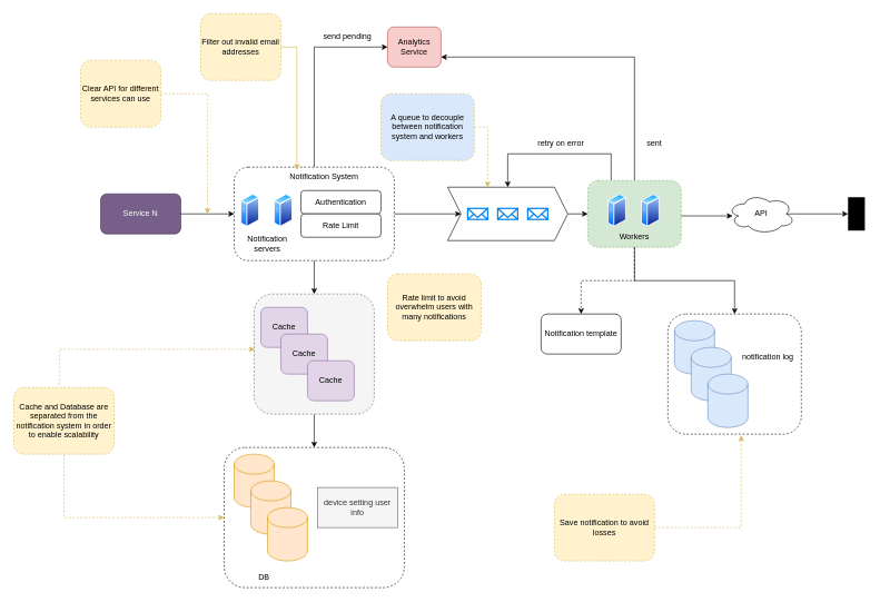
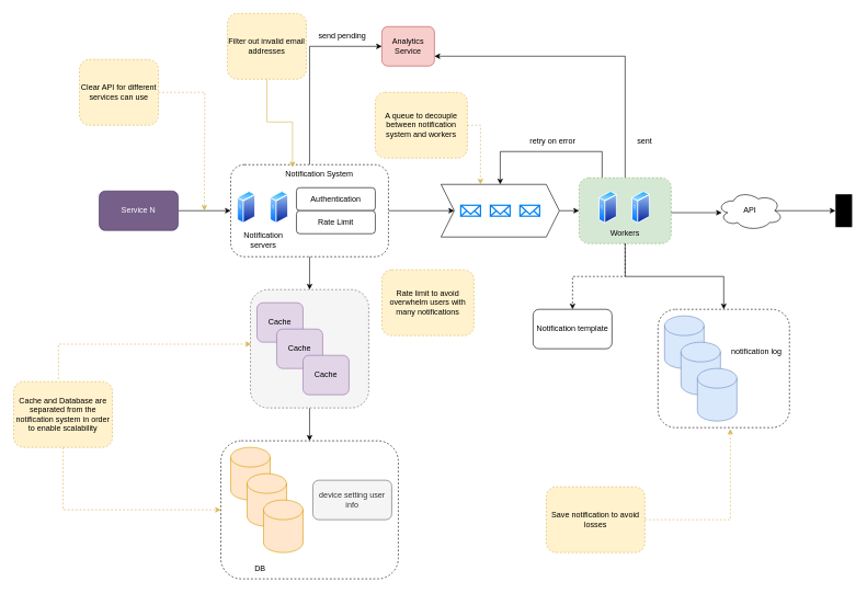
- <mxCell id="62" value="Filter out invalid email addresses" style="rounded=1;whiteSpace=wrap;html=1;fillColor=#fff2cc;strokeColor=#d6b656;dashed=1;" vertex="1" parent="1"><mxGeometry x="300" y="20" width="120" height="100" as="geometry" /></mxCell>
+ <mxCell id="62" value="Filter out invalid email addresses" style="rounded=1;whiteSpace=wrap;html=1;fillColor=#fff2cc;strokeColor=#d6b656;dashed=1;" vertex="1" parent="1"><mxGeometry x="345" y="20" width="120" height="100" as="geometry" /></mxCell>
- <mxCell id="57" value="A queue to decouple between notification system and workers" style="rounded=1;whiteSpace=wrap;html=1;fillColor=#dae8fc;strokeColor=#d6b656;dashed=1;" vertex="1" parent="1"><mxGeometry x="570" y="140" width="140" height="100" as="geometry" /></mxCell>
+ <mxCell id="57" value="A queue to decouple between notification system and workers" style="rounded=1;whiteSpace=wrap;html=1;fillColor=#fff2cc;strokeColor=#d6b656;dashed=1;" vertex="1" parent="1"><mxGeometry x="570" y="140" width="140" height="100" as="geometry" /></mxCell>
- <mxCell id="44" value="device setting user info" style="whiteSpace=wrap;html=1;fillColor=#f5f5f5;fontColor=#333333;strokeColor=#666666;rounded=0;" vertex="1" parent="1"><mxGeometry x="475" y="730" width="120" height="60" as="geometry" /></mxCell>
+ <mxCell id="44" value="device setting user info" style="rounded=1;whiteSpace=wrap;html=1;fillColor=#f5f5f5;fontColor=#333333;strokeColor=#666666;" vertex="1" parent="1"><mxGeometry x="475" y="730" width="120" height="60" as="geometry" /></mxCell>
